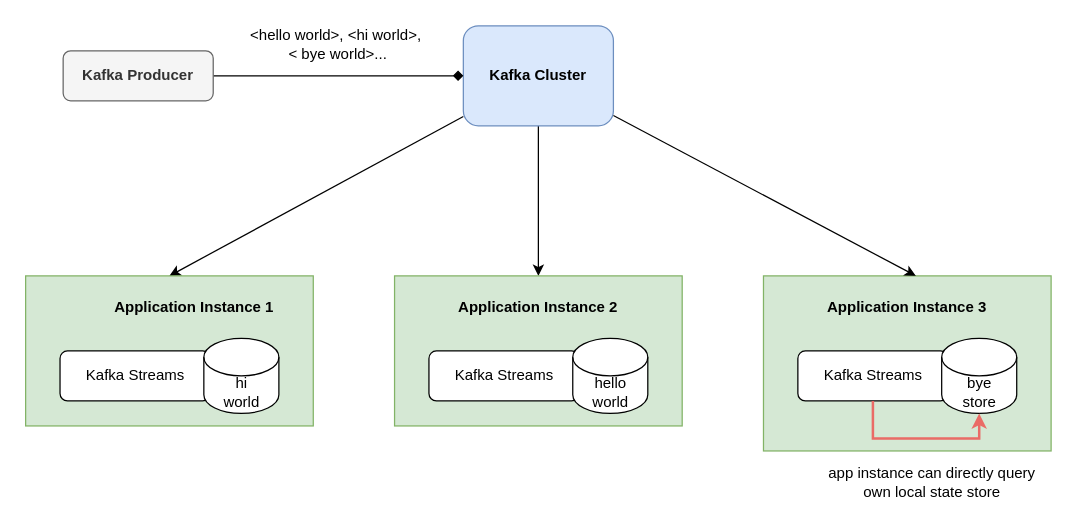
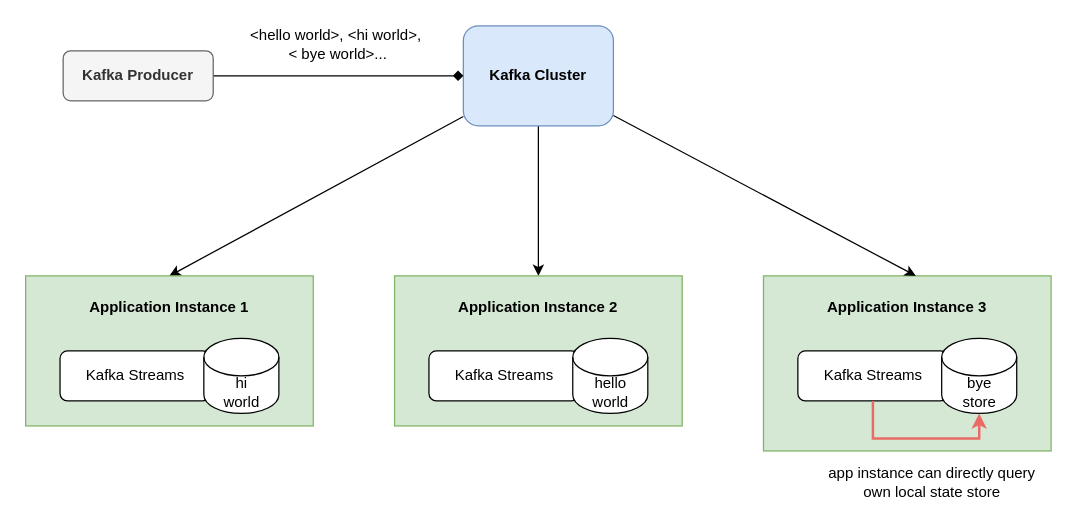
- <mxCell id="15" value="&lt;b&gt;Application Instance 1&lt;/b&gt;" style="text;html=1;align=center;verticalAlign=middle;whiteSpace=wrap;rounded=0;" vertex="1" parent="1"><mxGeometry x="85" y="230" width="140" height="30" as="geometry" /></mxCell>
+ <mxCell id="15" value="&lt;b&gt;Application Instance 1&lt;/b&gt;" style="text;html=1;align=center;verticalAlign=middle;whiteSpace=wrap;rounded=0;" vertex="1" parent="1"><mxGeometry x="65" y="230" width="140" height="30" as="geometry" /></mxCell>
